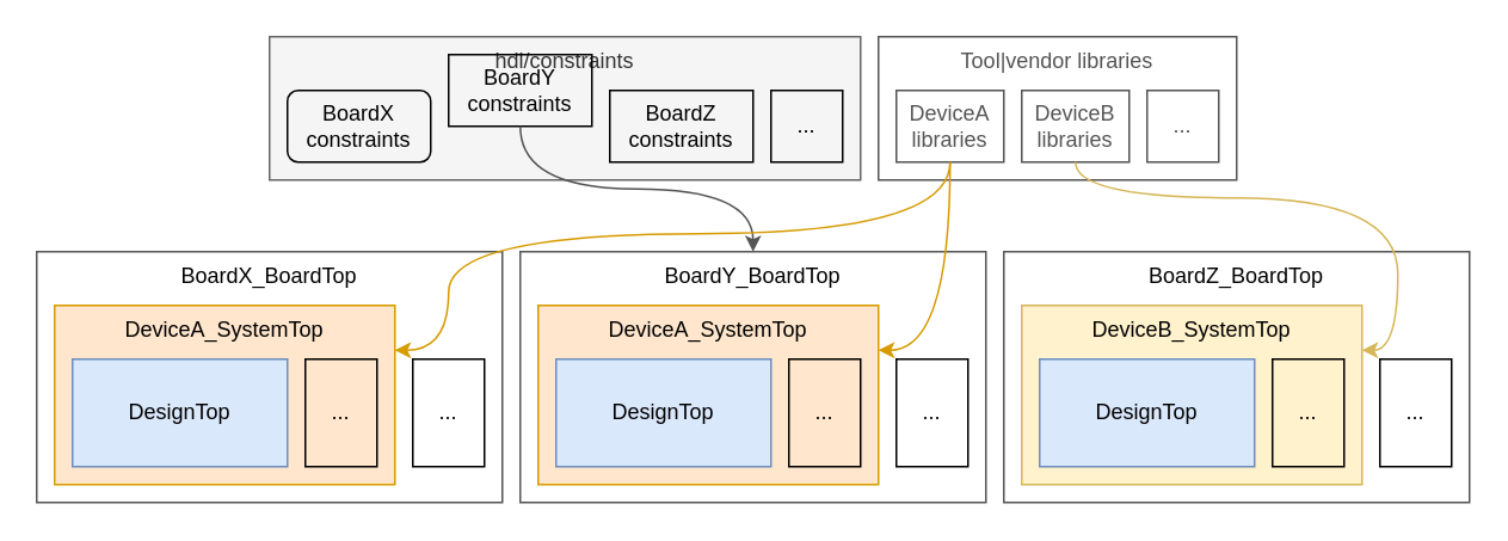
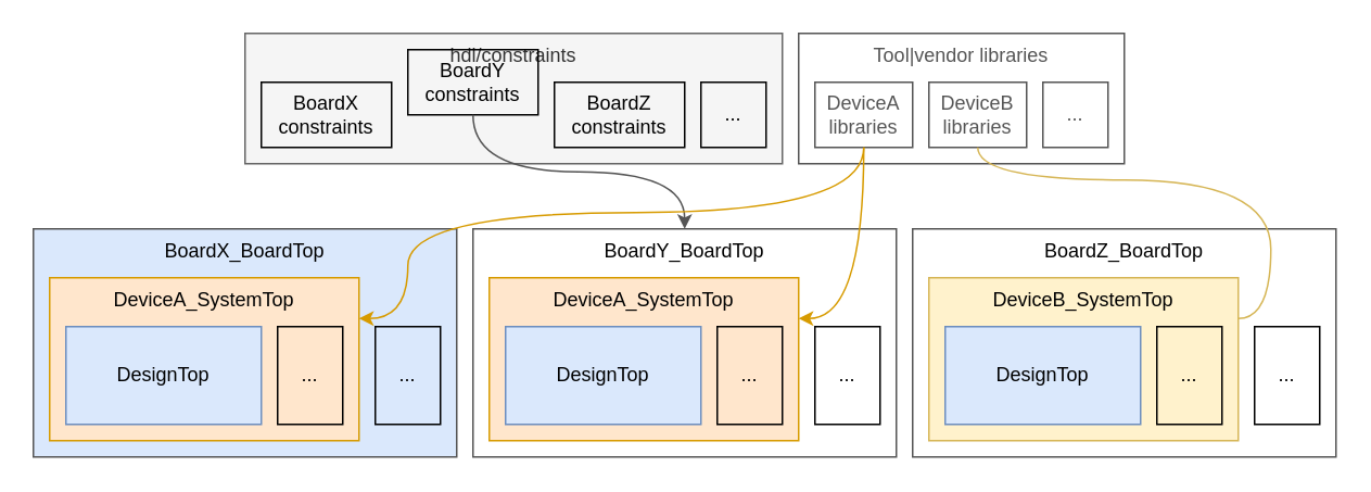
- <mxCell id="19" value="BoardX&lt;br&gt;constraints" style="whiteSpace=wrap;html=1;verticalAlign=middle;fillColor=none;rounded=1;" parent="1" vertex="1"><mxGeometry x="160" y="50" width="80" height="40" as="geometry" /></mxCell>
+ <mxCell id="19" value="BoardX&lt;br&gt;constraints" style="rounded=0;whiteSpace=wrap;html=1;verticalAlign=middle;fillColor=none;" parent="1" vertex="1"><mxGeometry x="160" y="50" width="80" height="40" as="geometry" /></mxCell>
- <mxCell id="4" value="BoardX_BoardTop" style="rounded=0;whiteSpace=wrap;html=1;verticalAlign=top;strokeColor=#555555;" parent="1" vertex="1"><mxGeometry x="20" y="140" width="260" height="140" as="geometry" /></mxCell>
+ <mxCell id="4" value="BoardX_BoardTop" style="rounded=0;whiteSpace=wrap;html=1;verticalAlign=top;strokeColor=#555555;fillColor=#dae8fc;" parent="1" vertex="1"><mxGeometry x="20" y="140" width="260" height="140" as="geometry" /></mxCell>
- <mxCell id="29" value="" style="endArrow=classic;html=1;entryX=1;entryY=0.25;entryDx=0;entryDy=0;exitX=0.5;exitY=1;exitDx=0;exitDy=0;fillColor=#fff2cc;strokeColor=#d6b656;edgeStyle=orthogonalEdgeStyle;curved=1;" parent="1" source="23" target="15" edge="1"><mxGeometry width="50" height="50" relative="1" as="geometry"><mxPoint x="650" y="30" as="sourcePoint" /><mxPoint x="462.5" y="180" as="targetPoint" /><Array as="points"><mxPoint x="600" y="110" /><mxPoint x="780" y="110" /><mxPoint x="780" y="195" /></Array></mxGeometry></mxCell>
+ <mxCell id="29" value="" style="endArrow=none;html=1;entryX=1;entryY=0.25;entryDx=0;entryDy=0;exitX=0.5;exitY=1;exitDx=0;exitDy=0;fillColor=#fff2cc;strokeColor=#d6b656;edgeStyle=orthogonalEdgeStyle;curved=1;" parent="1" source="23" target="15" edge="1"><mxGeometry width="50" height="50" relative="1" as="geometry"><mxPoint x="650" y="30" as="sourcePoint" /><mxPoint x="462.5" y="180" as="targetPoint" /><Array as="points"><mxPoint x="600" y="110" /><mxPoint x="780" y="110" /><mxPoint x="780" y="195" /></Array></mxGeometry></mxCell>
